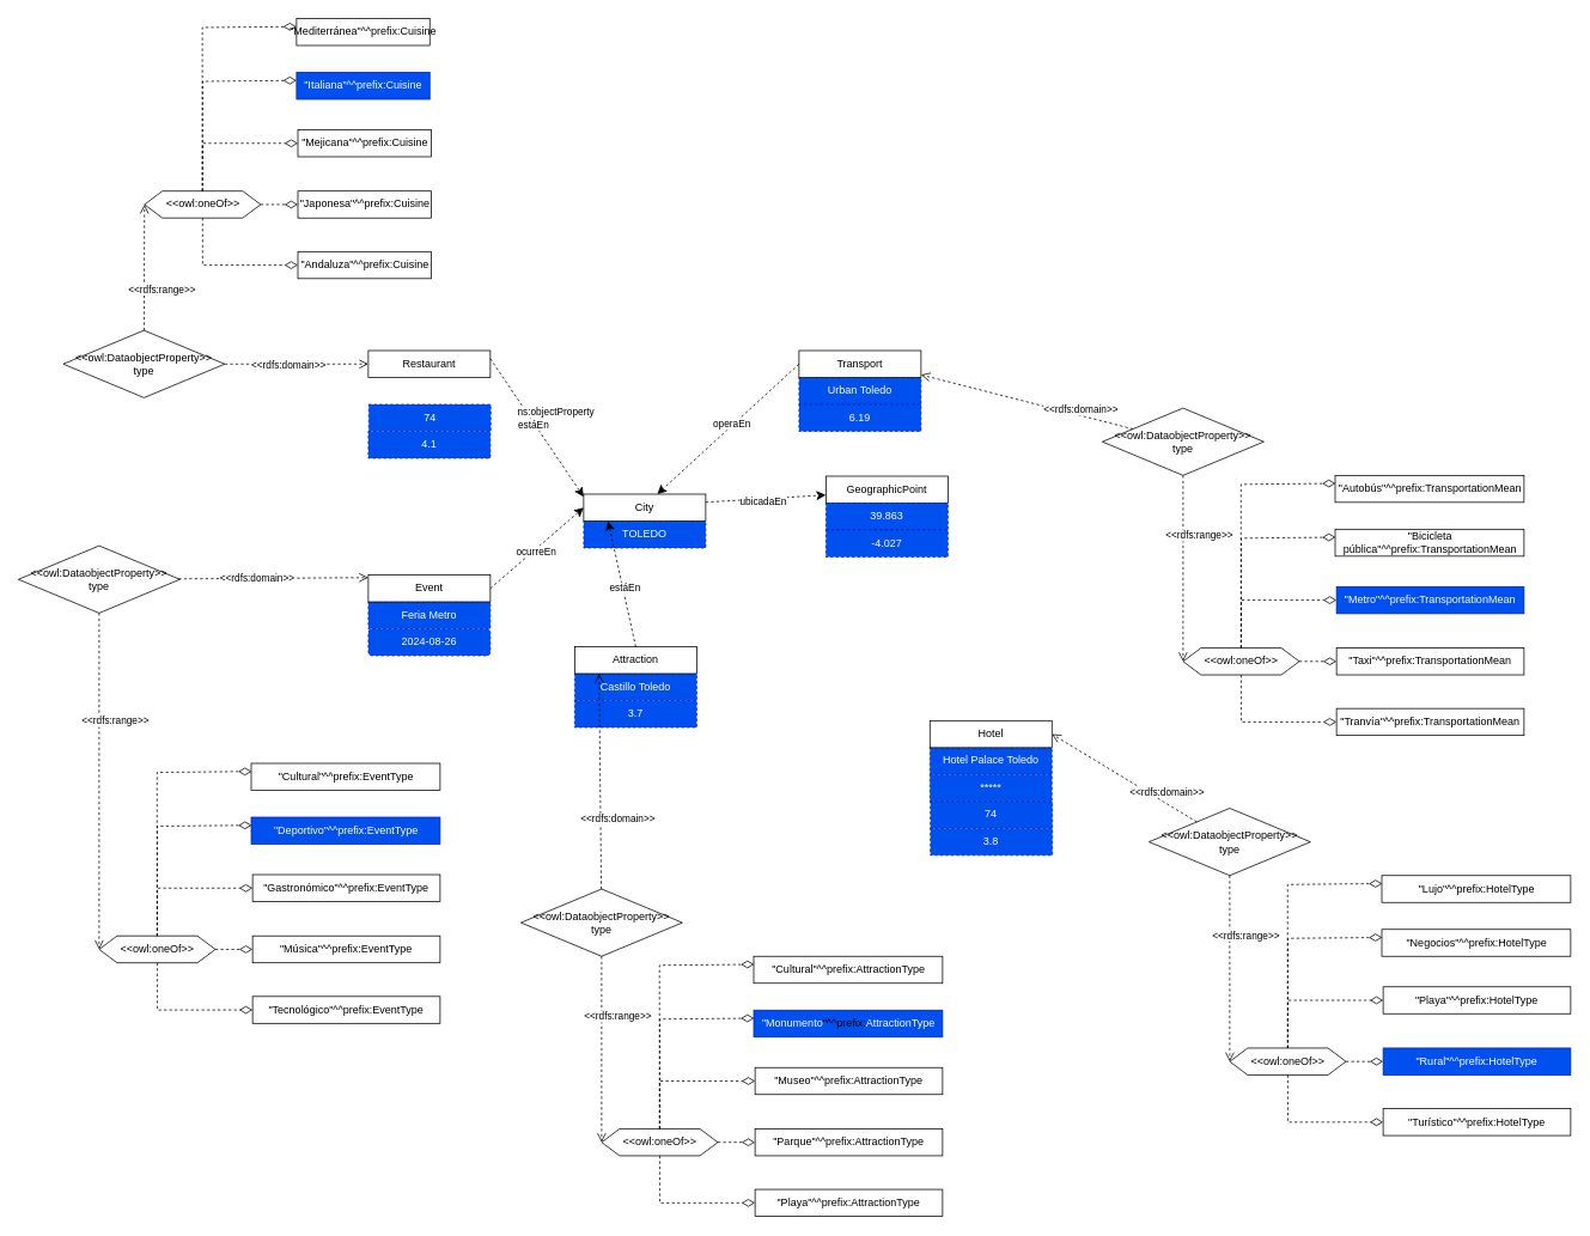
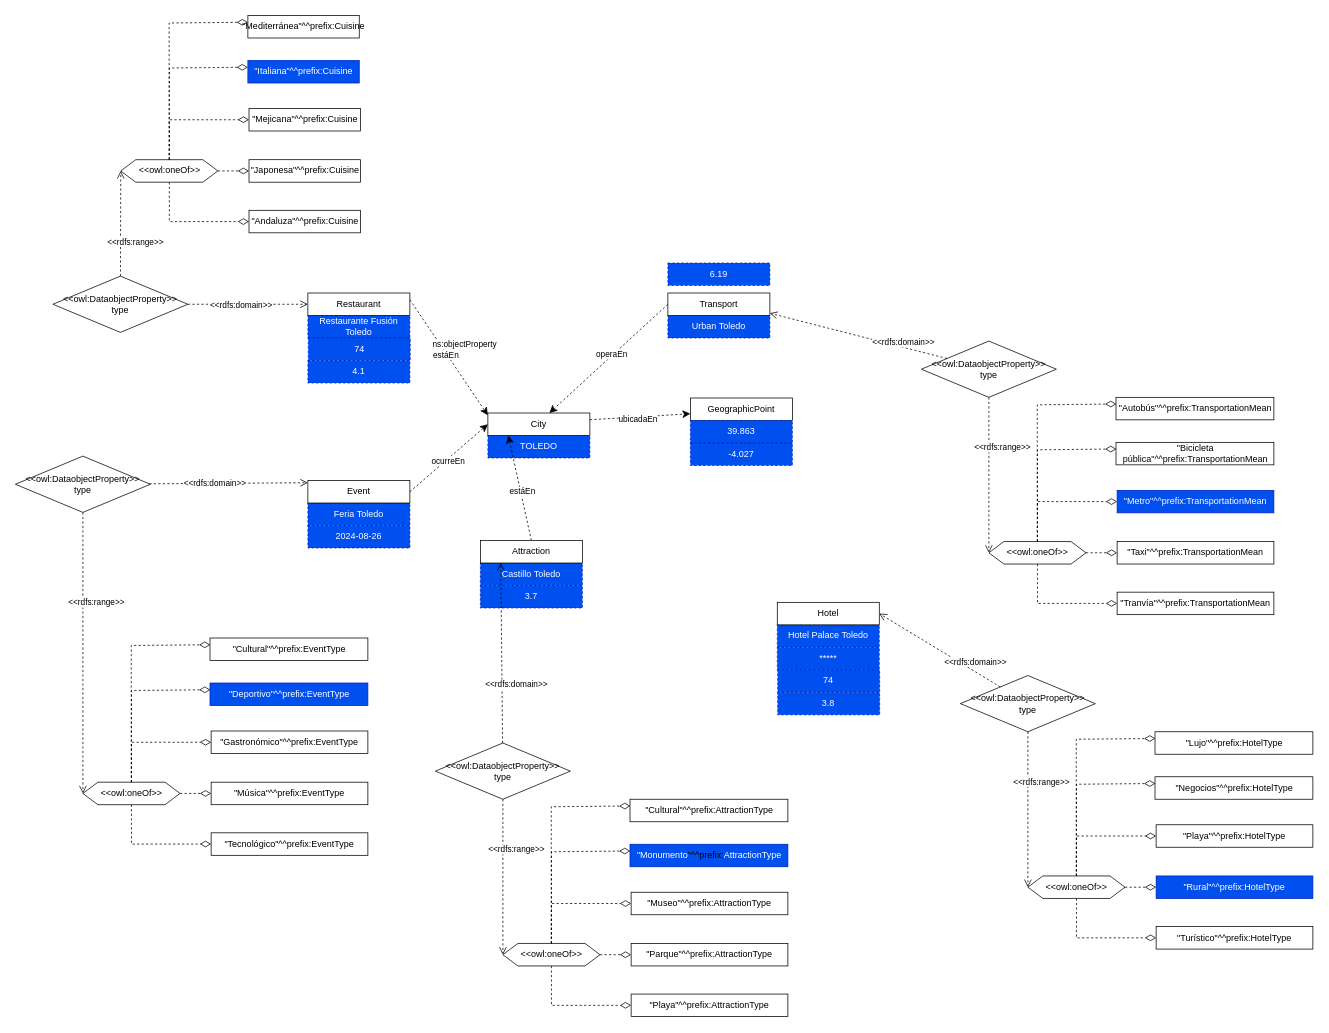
+ <mxCell id="15" value="Restaurante Fusión Toledo" style="rounded=0;whiteSpace=wrap;html=1;snapToPoint=1;points=[[0.1,0],[0.2,0],[0.3,0],[0.4,0],[0.5,0],[0.6,0],[0.7,0],[0.8,0],[0.9,0],[0,0.1],[0,0.3],[0,0.5],[0,0.7],[0,0.9],[0.1,1],[0.2,1],[0.3,1],[0.4,1],[0.5,1],[0.6,1],[0.7,1],[0.8,1],[0.9,1],[1,0.1],[1,0.3],[1,0.5],[1,0.7],[1,0.9]];dashed=1;fillColor=#0050ef;fontColor=#ffffff;strokeColor=#001DBC;" parent="1" vertex="1"><mxGeometry x="410" y="420" width="136" height="30" as="geometry" /></mxCell>
- <mxCell id="21" value="6.19" style="rounded=0;whiteSpace=wrap;html=1;snapToPoint=1;points=[[0.1,0],[0.2,0],[0.3,0],[0.4,0],[0.5,0],[0.6,0],[0.7,0],[0.8,0],[0.9,0],[0,0.1],[0,0.3],[0,0.5],[0,0.7],[0,0.9],[0.1,1],[0.2,1],[0.3,1],[0.4,1],[0.5,1],[0.6,1],[0.7,1],[0.8,1],[0.9,1],[1,0.1],[1,0.3],[1,0.5],[1,0.7],[1,0.9]];dashed=1;fillColor=#0050ef;fontColor=#ffffff;strokeColor=#001DBC;" parent="1" vertex="1"><mxGeometry x="890" y="450" width="136" height="30" as="geometry" /></mxCell>
+ <mxCell id="21" value="6.19" style="rounded=0;whiteSpace=wrap;html=1;snapToPoint=1;points=[[0.1,0],[0.2,0],[0.3,0],[0.4,0],[0.5,0],[0.6,0],[0.7,0],[0.8,0],[0.9,0],[0,0.1],[0,0.3],[0,0.5],[0,0.7],[0,0.9],[0.1,1],[0.2,1],[0.3,1],[0.4,1],[0.5,1],[0.6,1],[0.7,1],[0.8,1],[0.9,1],[1,0.1],[1,0.3],[1,0.5],[1,0.7],[1,0.9]];dashed=1;fillColor=#0050ef;fontColor=#ffffff;strokeColor=#001DBC;" parent="1" vertex="1"><mxGeometry x="890" y="350" width="136" height="30" as="geometry" /></mxCell>
- <mxCell id="7" value="Feria Metro" style="rounded=0;whiteSpace=wrap;html=1;snapToPoint=1;points=[[0.1,0],[0.2,0],[0.3,0],[0.4,0],[0.5,0],[0.6,0],[0.7,0],[0.8,0],[0.9,0],[0,0.1],[0,0.3],[0,0.5],[0,0.7],[0,0.9],[0.1,1],[0.2,1],[0.3,1],[0.4,1],[0.5,1],[0.6,1],[0.7,1],[0.8,1],[0.9,1],[1,0.1],[1,0.3],[1,0.5],[1,0.7],[1,0.9]];dashed=1;fillColor=#0050ef;fontColor=#ffffff;strokeColor=#001DBC;" parent="1" vertex="1"><mxGeometry x="410" y="670" width="136" height="30" as="geometry" /></mxCell>
+ <mxCell id="7" value="Feria Toledo" style="rounded=0;whiteSpace=wrap;html=1;snapToPoint=1;points=[[0.1,0],[0.2,0],[0.3,0],[0.4,0],[0.5,0],[0.6,0],[0.7,0],[0.8,0],[0.9,0],[0,0.1],[0,0.3],[0,0.5],[0,0.7],[0,0.9],[0.1,1],[0.2,1],[0.3,1],[0.4,1],[0.5,1],[0.6,1],[0.7,1],[0.8,1],[0.9,1],[1,0.1],[1,0.3],[1,0.5],[1,0.7],[1,0.9]];dashed=1;fillColor=#0050ef;fontColor=#ffffff;strokeColor=#001DBC;" parent="1" vertex="1"><mxGeometry x="410" y="670" width="136" height="30" as="geometry" /></mxCell>
- <mxCell id="9" value="2024-08-26" style="whiteSpace=wrap;html=1;snapToPoint=1;points=[[0.1,0],[0.2,0],[0.3,0],[0.4,0],[0.5,0],[0.6,0],[0.7,0],[0.8,0],[0.9,0],[0,0.1],[0,0.3],[0,0.5],[0,0.7],[0,0.9],[0.1,1],[0.2,1],[0.3,1],[0.4,1],[0.5,1],[0.6,1],[0.7,1],[0.8,1],[0.9,1],[1,0.1],[1,0.3],[1,0.5],[1,0.7],[1,0.9]];dashed=1;fillColor=#0050ef;fontColor=#ffffff;strokeColor=#001DBC;rounded=1;" parent="1" vertex="1"><mxGeometry x="410" y="700" width="136" height="30" as="geometry" /></mxCell>
+ <mxCell id="9" value="2024-08-26" style="rounded=0;whiteSpace=wrap;html=1;snapToPoint=1;points=[[0.1,0],[0.2,0],[0.3,0],[0.4,0],[0.5,0],[0.6,0],[0.7,0],[0.8,0],[0.9,0],[0,0.1],[0,0.3],[0,0.5],[0,0.7],[0,0.9],[0.1,1],[0.2,1],[0.3,1],[0.4,1],[0.5,1],[0.6,1],[0.7,1],[0.8,1],[0.9,1],[1,0.1],[1,0.3],[1,0.5],[1,0.7],[1,0.9]];dashed=1;fillColor=#0050ef;fontColor=#ffffff;strokeColor=#001DBC;" parent="1" vertex="1"><mxGeometry x="410" y="700" width="136" height="30" as="geometry" /></mxCell>
